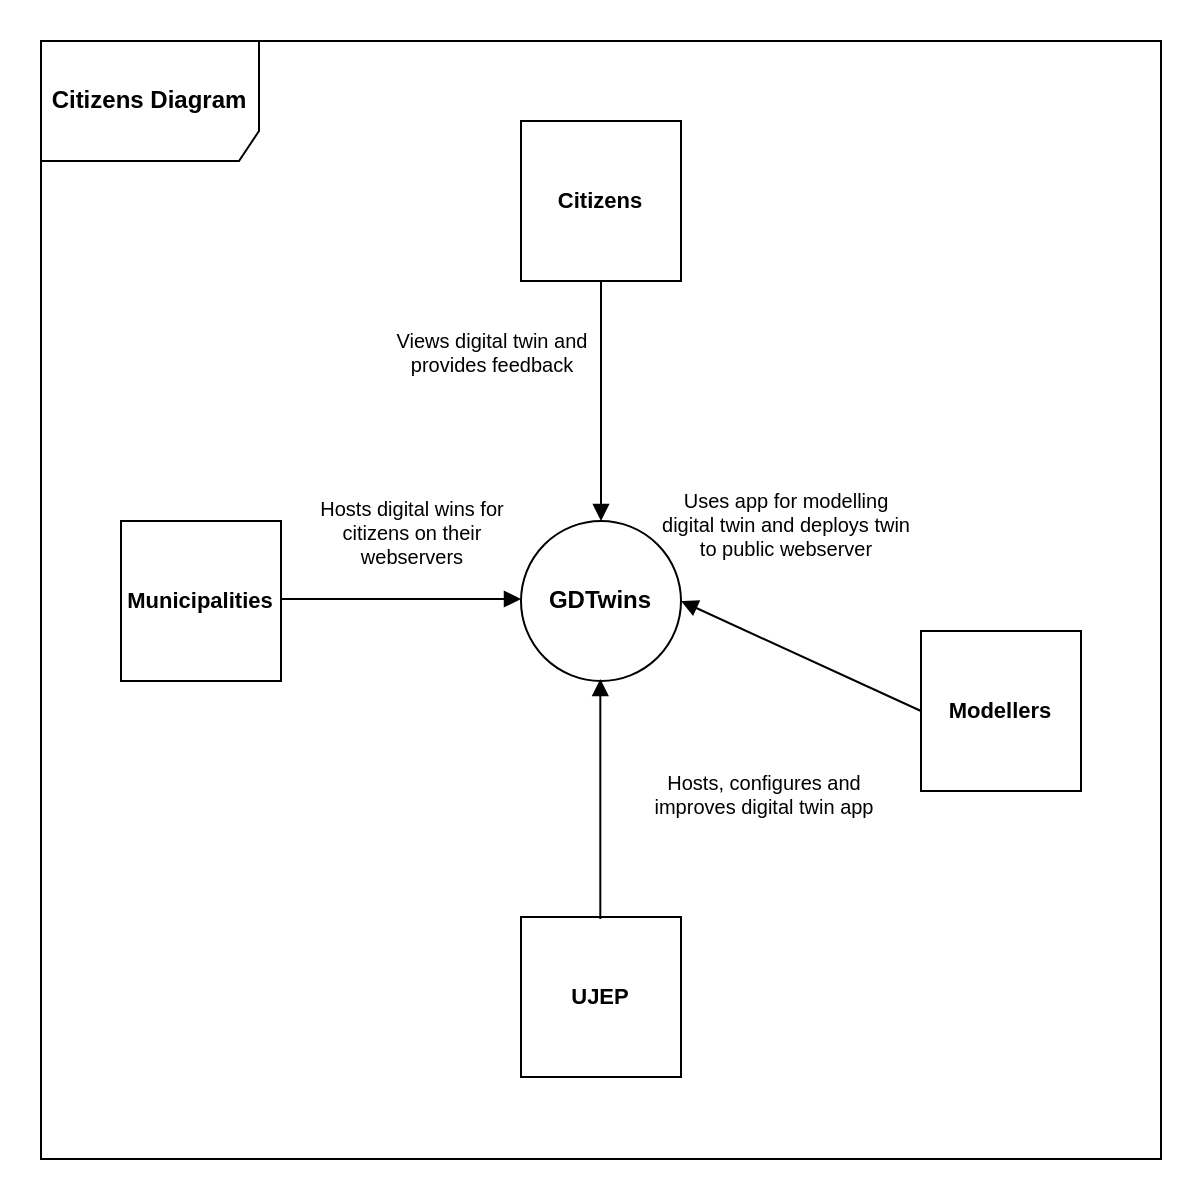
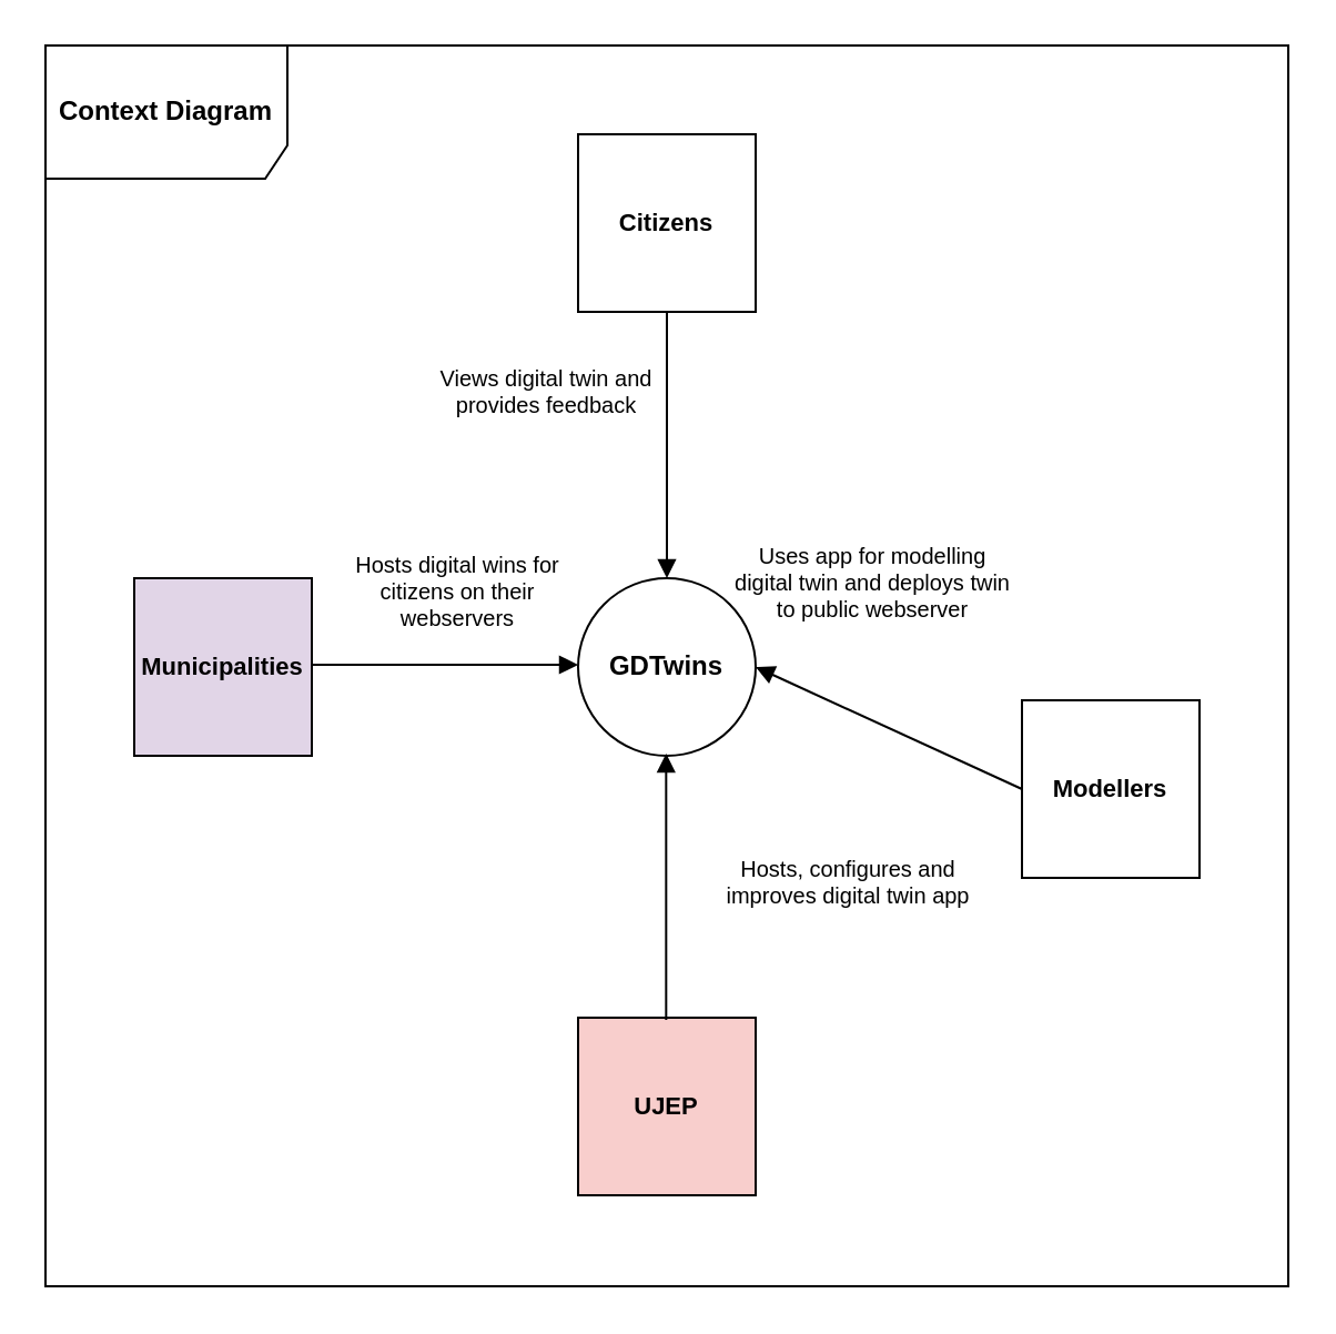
- <mxCell id="4" value="&lt;b&gt;Citizens Diagram&lt;/b&gt;" style="shape=umlFrame;whiteSpace=wrap;html=1;pointerEvents=0;width=109;height=60;" vertex="1" parent="1"><mxGeometry y="20" width="560" height="559" as="geometry" x="20" /></mxCell>
+ <mxCell id="4" value="&lt;b&gt;Context Diagram&lt;/b&gt;" style="shape=umlFrame;whiteSpace=wrap;html=1;pointerEvents=0;width=109;height=60;" vertex="1" parent="1"><mxGeometry y="20" width="560" height="559" as="geometry" x="20" /></mxCell>
- <mxCell id="7" value="&lt;b style=&quot;font-size: 11px;&quot;&gt;&lt;font style=&quot;font-size: 11px;&quot;&gt;Municipalities&lt;/font&gt;&lt;/b&gt;" style="whiteSpace=wrap;html=1;aspect=fixed;fontSize=11;" vertex="1" parent="1"><mxGeometry x="60" y="260" width="80" height="80" as="geometry" /></mxCell>
+ <mxCell id="7" value="&lt;b style=&quot;font-size: 11px;&quot;&gt;&lt;font style=&quot;font-size: 11px;&quot;&gt;Municipalities&lt;/font&gt;&lt;/b&gt;" style="whiteSpace=wrap;html=1;aspect=fixed;fontSize=11;fillColor=#e1d5e7;" vertex="1" parent="1"><mxGeometry x="60" y="260" width="80" height="80" as="geometry" /></mxCell>
- <mxCell id="6" value="&lt;b style=&quot;font-size: 11px;&quot;&gt;&lt;font style=&quot;font-size: 11px;&quot;&gt;UJEP&lt;/font&gt;&lt;/b&gt;" style="whiteSpace=wrap;html=1;aspect=fixed;fontSize=11;" vertex="1" parent="1"><mxGeometry x="260" y="458" width="80" height="80" as="geometry" /></mxCell>
+ <mxCell id="6" value="&lt;b style=&quot;font-size: 11px;&quot;&gt;&lt;font style=&quot;font-size: 11px;&quot;&gt;UJEP&lt;/font&gt;&lt;/b&gt;" style="whiteSpace=wrap;html=1;aspect=fixed;fontSize=11;fillColor=#f8cecc;" vertex="1" parent="1"><mxGeometry x="260" y="458" width="80" height="80" as="geometry" /></mxCell>
